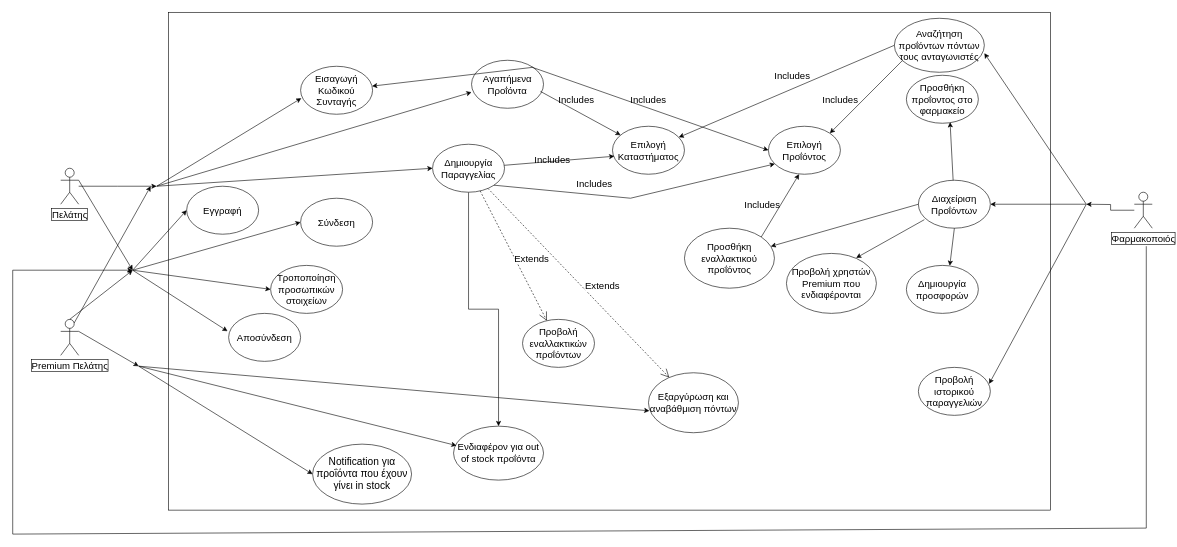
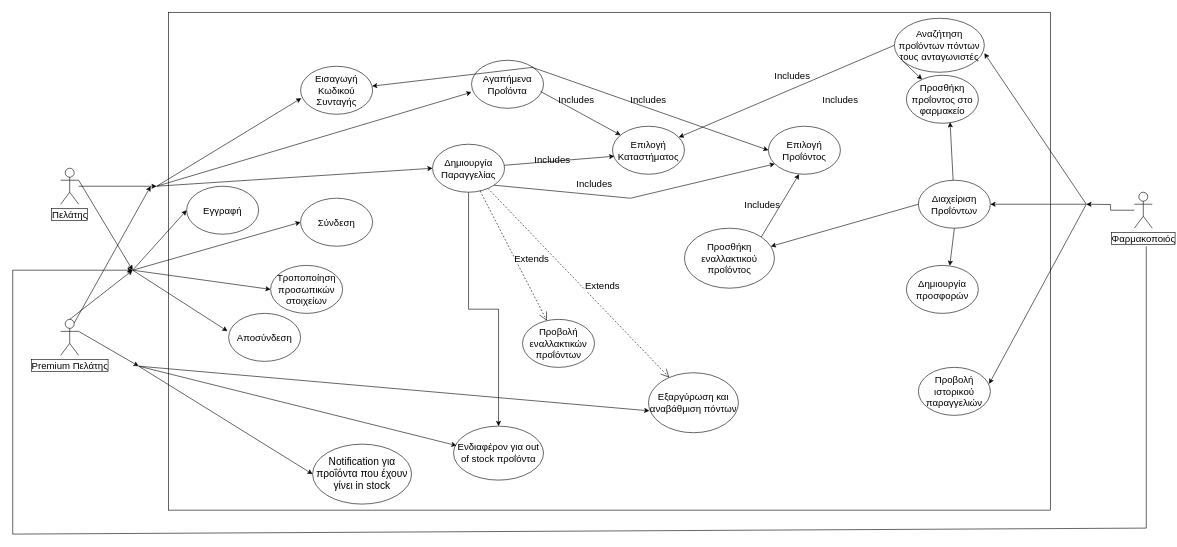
- <mxCell id="69" value="" style="endArrow=classic;html=1;rounded=0;fontFamily=Helvetica;fontSize=16;fontColor=default;entryX=1;entryY=0;entryDx=0;entryDy=0;exitX=0.088;exitY=0.785;exitDx=0;exitDy=0;exitPerimeter=0;" edge="1" parent="1" source="52" target="29"><mxGeometry width="50" height="50" relative="1" as="geometry"><mxPoint x="1040" y="390" as="sourcePoint" /><mxPoint x="1090" as="targetPoint" y="340" /></mxGeometry></mxCell>
+ <mxCell id="69" value="" style="endArrow=classic;html=1;rounded=0;fontFamily=Helvetica;fontSize=16;fontColor=default;exitX=0.088;exitY=0.785;exitDx=0;exitDy=0;exitPerimeter=0;" edge="1" parent="1" source="52" target="57"><mxGeometry width="50" height="50" relative="1" as="geometry"><mxPoint x="1040" y="390" as="sourcePoint" /><mxPoint x="1090" as="targetPoint" y="340" /></mxGeometry></mxCell>
- <mxCell id="62" value="" style="endArrow=classic;html=1;rounded=0;fontFamily=Helvetica;fontSize=16;fontColor=default;entryX=0.775;entryY=0.075;entryDx=0;entryDy=0;entryPerimeter=0;exitX=0.083;exitY=0.822;exitDx=0;exitDy=0;exitPerimeter=0;" edge="1" parent="1" source="50" target="61"><mxGeometry width="50" height="50" relative="1" as="geometry"><mxPoint x="880" y="450" as="sourcePoint" /><mxPoint x="930" y="400" as="targetPoint" /></mxGeometry></mxCell>
- <mxCell id="61" value="Προβολή χρηστών Premium που ενδιαφέρονται" style="ellipse;html=1;labelBackgroundColor=none;labelBorderColor=none;strokeColor=default;fontFamily=Helvetica;fontSize=16;fontColor=default;fillColor=default;whiteSpace=wrap;" vertex="1" parent="1"><mxGeometry x="1310" y="422" width="150" height="100" as="geometry" /></mxCell>
